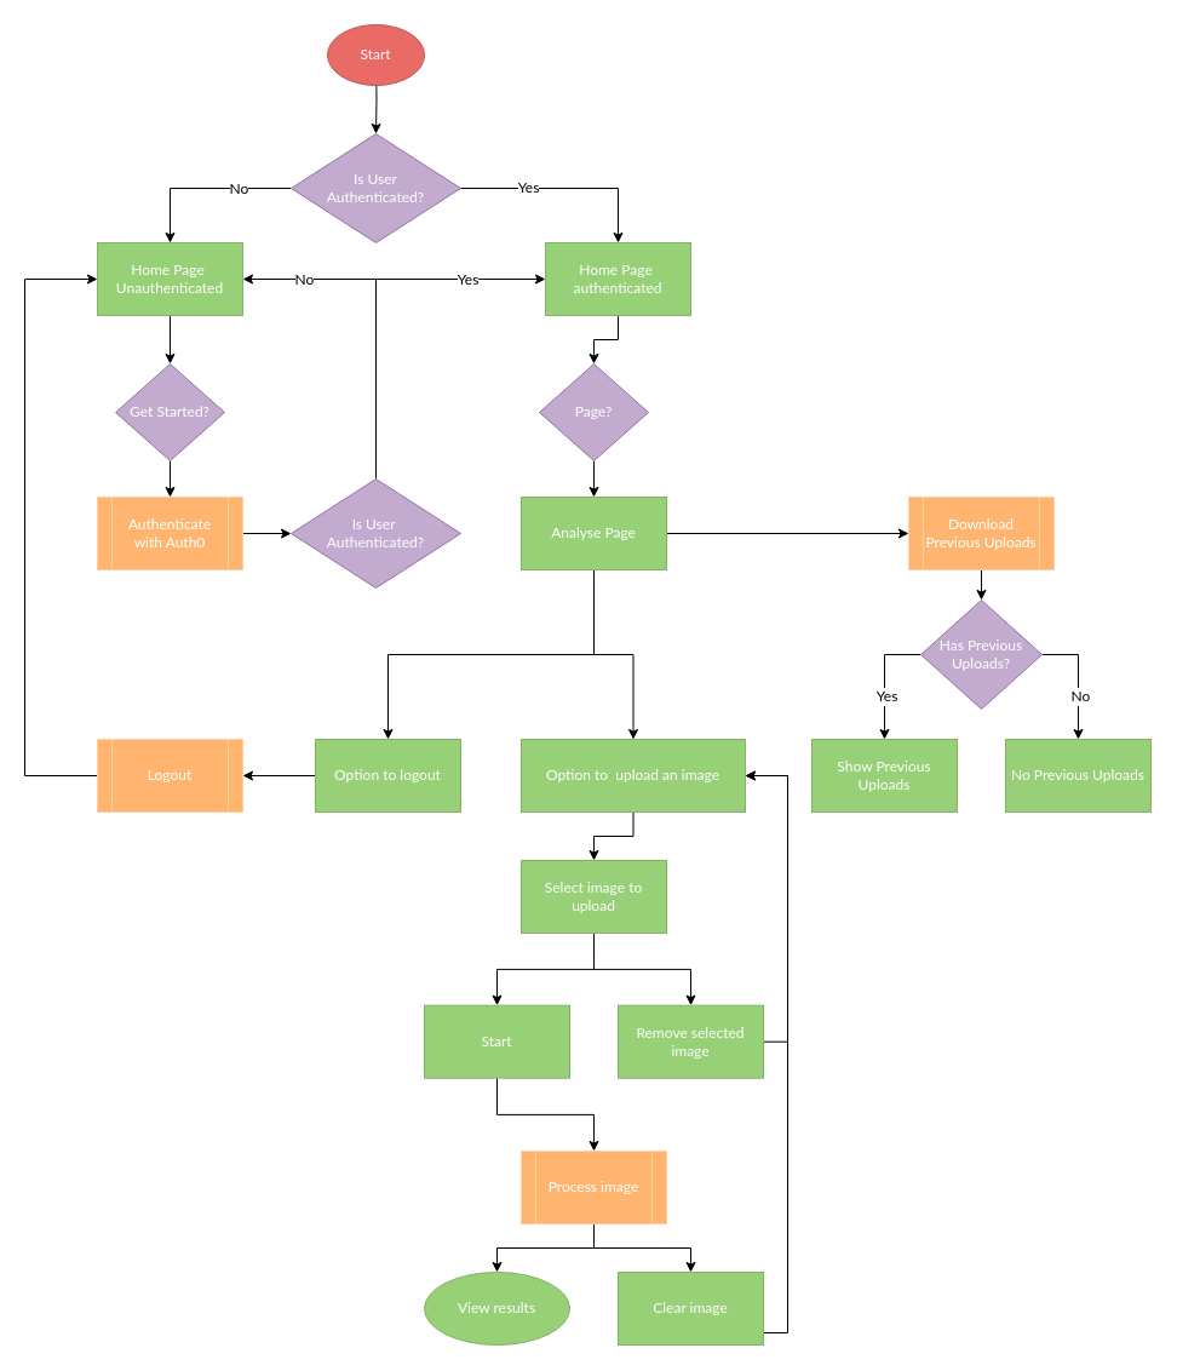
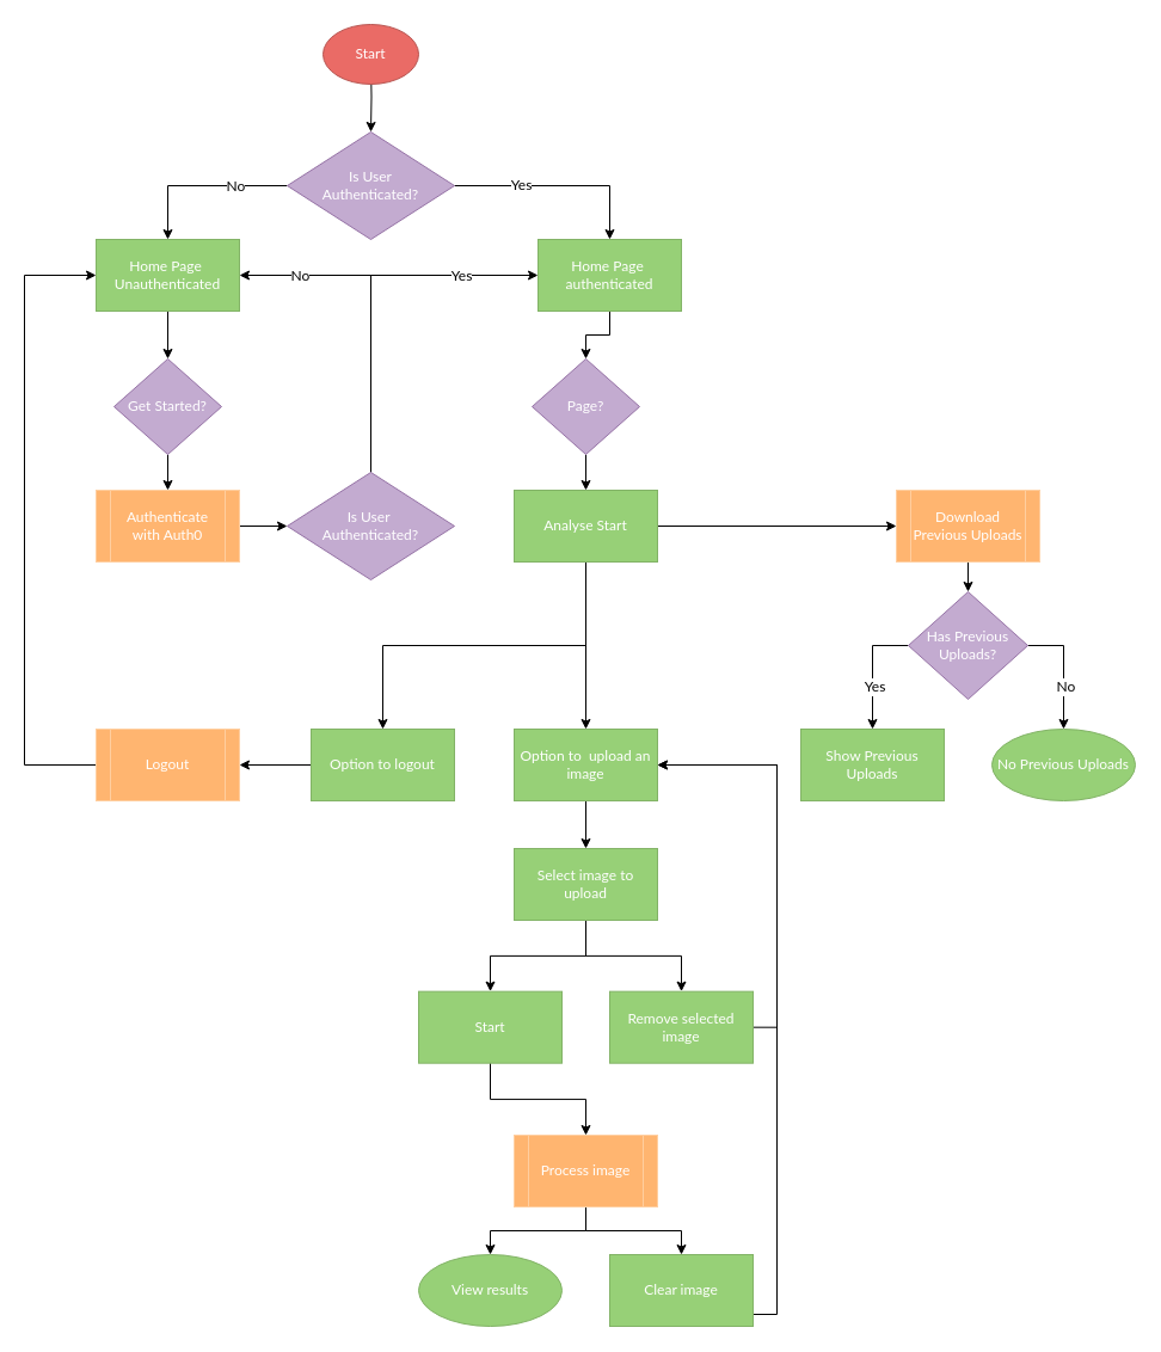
- <mxCell id="15" value="Analyse Page" style="rounded=0;whiteSpace=wrap;html=1;fillColor=#97D077;fontFamily=Lato;strokeColor=#82b366;fontColor=#FFFFFF;" parent="1" vertex="1"><mxGeometry x="430" y="410" width="120" height="60" as="geometry" /></mxCell>
+ <mxCell id="15" value="Analyse Start" style="rounded=0;whiteSpace=wrap;html=1;fillColor=#97D077;fontFamily=Lato;strokeColor=#82b366;fontColor=#FFFFFF;" parent="1" vertex="1"><mxGeometry x="430" y="410" width="120" height="60" as="geometry" /></mxCell>
- <mxCell id="35" value="Option to&amp;nbsp; upload an image" style="rounded=0;whiteSpace=wrap;html=1;fillColor=#97D077;fontFamily=Lato;strokeColor=#82b366;fontColor=#FFFFFF;" parent="1" vertex="1"><mxGeometry x="430" y="610" width="185" height="60" as="geometry" /></mxCell>
+ <mxCell id="35" value="Option to&amp;nbsp; upload an image" style="rounded=0;whiteSpace=wrap;html=1;fillColor=#97D077;fontFamily=Lato;strokeColor=#82b366;fontColor=#FFFFFF;" parent="1" vertex="1"><mxGeometry x="430" y="610" width="120" height="60" as="geometry" /></mxCell>
- <mxCell id="42" value="No Previous Uploads" style="rounded=0;whiteSpace=wrap;html=1;fillColor=#97D077;fontFamily=Lato;strokeColor=#82b366;fontColor=#FFFFFF;" parent="1" vertex="1"><mxGeometry x="830" y="610" width="120" height="60" as="geometry" /></mxCell>
+ <mxCell id="42" value="No Previous Uploads" style="ellipse;whiteSpace=wrap;html=1;fillColor=#97D077;fontFamily=Lato;strokeColor=#82b366;fontColor=#FFFFFF;" parent="1" vertex="1"><mxGeometry x="830" y="610" width="120" height="60" as="geometry" /></mxCell>
